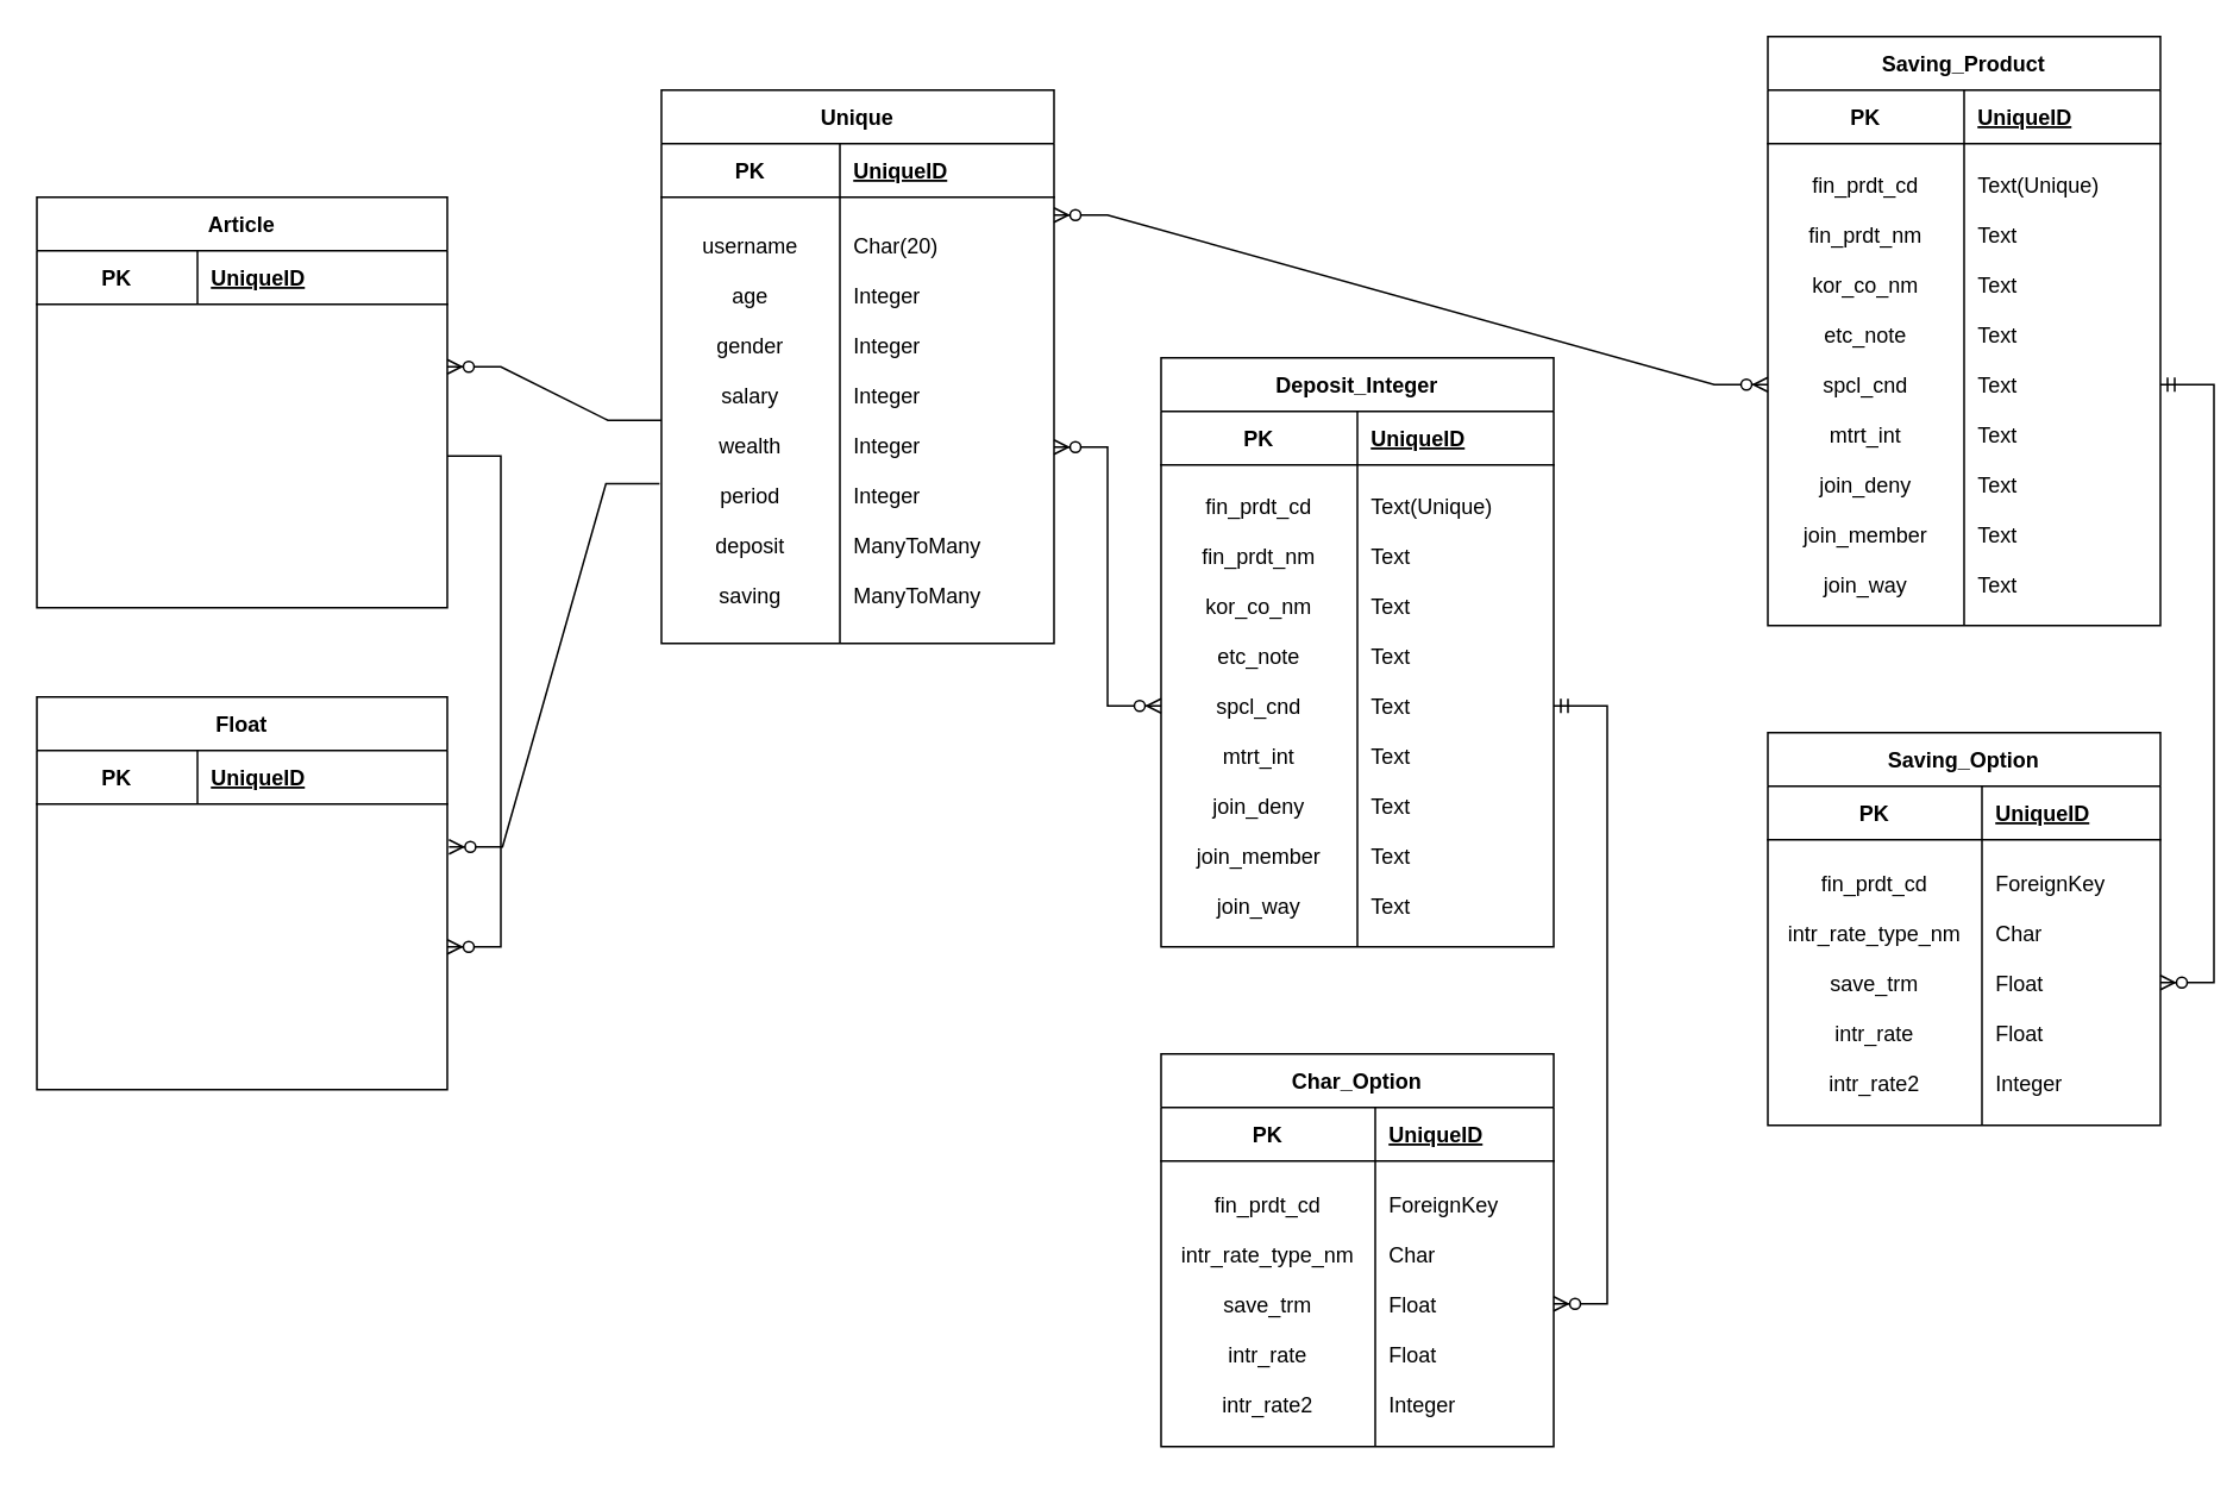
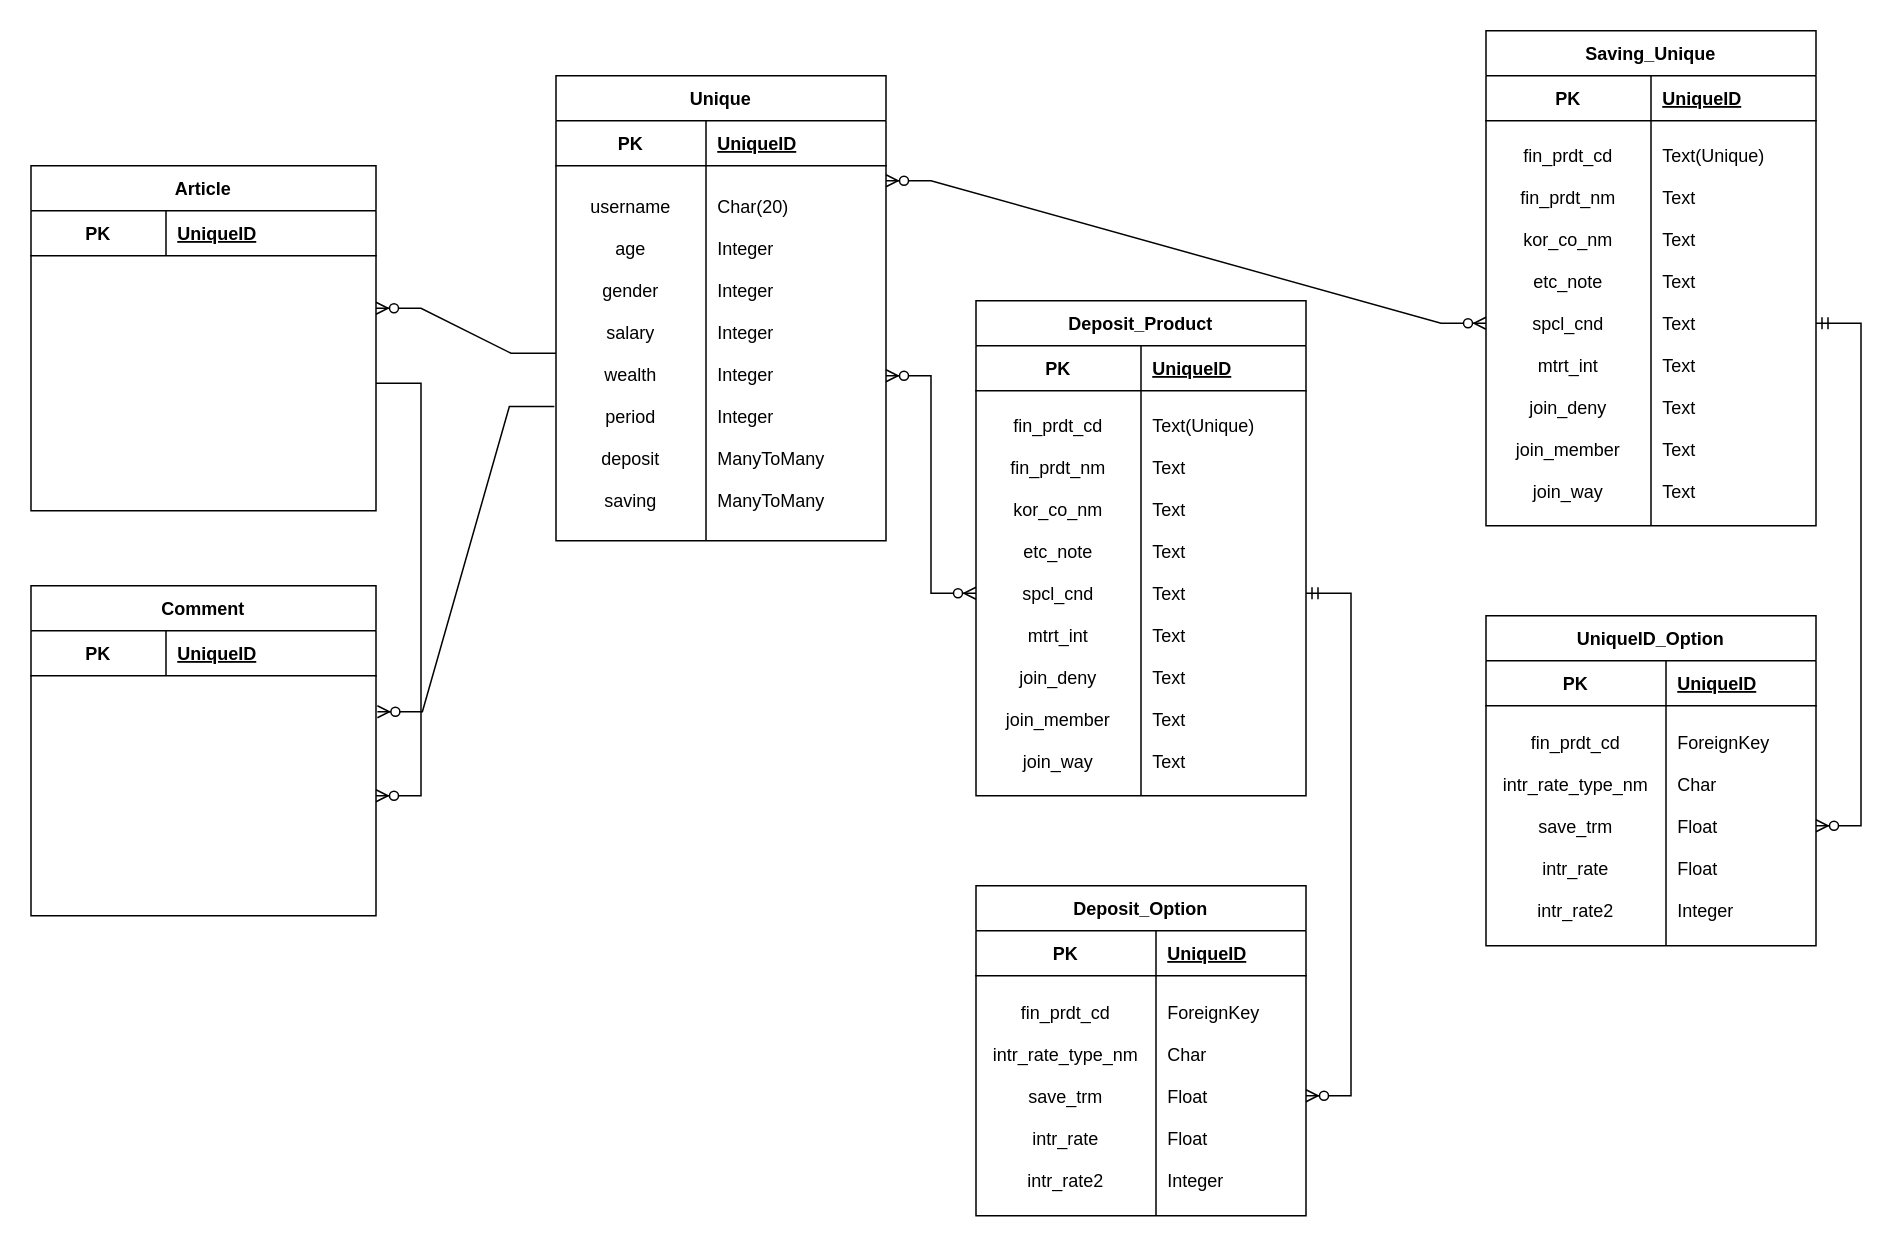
- <mxCell id="38" value="Saving_Product" style="shape=table;startSize=30;container=1;collapsible=1;childLayout=tableLayout;fixedRows=1;rowLines=0;fontStyle=1;align=center;resizeLast=1;" vertex="1" parent="1"><mxGeometry x="990" y="20" width="220" height="330" as="geometry" /></mxCell>
+ <mxCell id="38" value="Saving_Unique" style="shape=table;startSize=30;container=1;collapsible=1;childLayout=tableLayout;fixedRows=1;rowLines=0;fontStyle=1;align=center;resizeLast=1;" vertex="1" parent="1"><mxGeometry x="990" y="20" width="220" height="330" as="geometry" /></mxCell>
- <mxCell id="21" value="Deposit_Integer" style="shape=table;startSize=30;container=1;collapsible=1;childLayout=tableLayout;fixedRows=1;rowLines=0;fontStyle=1;align=center;resizeLast=1;" vertex="1" parent="1"><mxGeometry x="650" y="200" width="220" height="330" as="geometry" /></mxCell>
+ <mxCell id="21" value="Deposit_Product" style="shape=table;startSize=30;container=1;collapsible=1;childLayout=tableLayout;fixedRows=1;rowLines=0;fontStyle=1;align=center;resizeLast=1;" vertex="1" parent="1"><mxGeometry x="650" y="200" width="220" height="330" as="geometry" /></mxCell>
- <mxCell id="14" value="Float" style="shape=table;startSize=30;container=1;collapsible=1;childLayout=tableLayout;fixedRows=1;rowLines=0;fontStyle=1;align=center;resizeLast=1;" vertex="1" parent="1"><mxGeometry x="20" y="390" width="230" height="220" as="geometry" /></mxCell>
+ <mxCell id="14" value="Comment" style="shape=table;startSize=30;container=1;collapsible=1;childLayout=tableLayout;fixedRows=1;rowLines=0;fontStyle=1;align=center;resizeLast=1;" vertex="1" parent="1"><mxGeometry x="20" y="390" width="230" height="220" as="geometry" /></mxCell>
- <mxCell id="45" value="Saving_Option" style="shape=table;startSize=30;container=1;collapsible=1;childLayout=tableLayout;fixedRows=1;rowLines=0;fontStyle=1;align=center;resizeLast=1;" vertex="1" parent="1"><mxGeometry x="990" y="410" width="220" height="220" as="geometry" /></mxCell>
+ <mxCell id="45" value="UniqueID_Option" style="shape=table;startSize=30;container=1;collapsible=1;childLayout=tableLayout;fixedRows=1;rowLines=0;fontStyle=1;align=center;resizeLast=1;" vertex="1" parent="1"><mxGeometry x="990" y="410" width="220" height="220" as="geometry" /></mxCell>
- <mxCell id="28" value="Char_Option" style="shape=table;startSize=30;container=1;collapsible=1;childLayout=tableLayout;fixedRows=1;rowLines=0;fontStyle=1;align=center;resizeLast=1;" vertex="1" parent="1"><mxGeometry x="650" y="590" width="220" height="220" as="geometry" /></mxCell>
+ <mxCell id="28" value="Deposit_Option" style="shape=table;startSize=30;container=1;collapsible=1;childLayout=tableLayout;fixedRows=1;rowLines=0;fontStyle=1;align=center;resizeLast=1;" vertex="1" parent="1"><mxGeometry x="650" y="590" width="220" height="220" as="geometry" /></mxCell>
